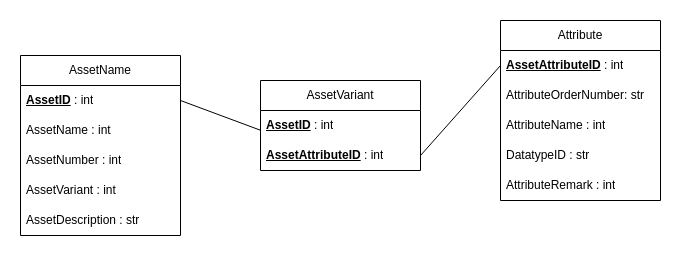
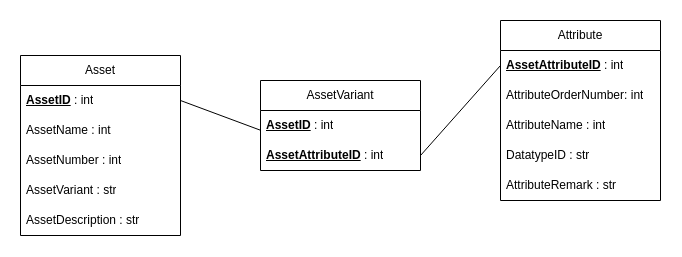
- <mxCell id="2" value="AssetName" style="swimlane;fontStyle=0;childLayout=stackLayout;horizontal=1;startSize=30;horizontalStack=0;resizeParent=1;resizeParentMax=0;resizeLast=0;collapsible=1;marginBottom=0;whiteSpace=wrap;html=1;" parent="1" vertex="1"><mxGeometry x="20" y="55" width="160" height="180" as="geometry"><mxRectangle x="270" y="305" width="70" height="30" as="alternateBounds" /></mxGeometry></mxCell>
+ <mxCell id="2" value="Asset" style="swimlane;fontStyle=0;childLayout=stackLayout;horizontal=1;startSize=30;horizontalStack=0;resizeParent=1;resizeParentMax=0;resizeLast=0;collapsible=1;marginBottom=0;whiteSpace=wrap;html=1;" parent="1" vertex="1"><mxGeometry x="20" y="55" width="160" height="180" as="geometry"><mxRectangle x="270" y="305" width="70" height="30" as="alternateBounds" /></mxGeometry></mxCell>
- <mxCell id="10" value="AttributeOrderNumber: str" style="text;strokeColor=none;fillColor=none;align=left;verticalAlign=middle;spacingLeft=4;spacingRight=4;overflow=hidden;points=[[0,0.5],[1,0.5]];portConstraint=eastwest;rotatable=0;whiteSpace=wrap;html=1;" vertex="1" parent="8"><mxGeometry y="60" width="160" height="30" as="geometry" /></mxCell>
+ <mxCell id="10" value="AttributeOrderNumber: int" style="text;strokeColor=none;fillColor=none;align=left;verticalAlign=middle;spacingLeft=4;spacingRight=4;overflow=hidden;points=[[0,0.5],[1,0.5]];portConstraint=eastwest;rotatable=0;whiteSpace=wrap;html=1;" vertex="1" parent="8"><mxGeometry y="60" width="160" height="30" as="geometry" /></mxCell>
- <mxCell id="13" value="AttributeRemark : int" style="text;strokeColor=none;fillColor=none;align=left;verticalAlign=middle;spacingLeft=4;spacingRight=4;overflow=hidden;points=[[0,0.5],[1,0.5]];portConstraint=eastwest;rotatable=0;whiteSpace=wrap;html=1;" vertex="1" parent="8"><mxGeometry y="150" width="160" height="30" as="geometry" /></mxCell>
+ <mxCell id="13" value="AttributeRemark : str" style="text;strokeColor=none;fillColor=none;align=left;verticalAlign=middle;spacingLeft=4;spacingRight=4;overflow=hidden;points=[[0,0.5],[1,0.5]];portConstraint=eastwest;rotatable=0;whiteSpace=wrap;html=1;" vertex="1" parent="8"><mxGeometry y="150" width="160" height="30" as="geometry" /></mxCell>
- <mxCell id="6" value="AssetVariant : int" style="text;strokeColor=none;fillColor=none;align=left;verticalAlign=middle;spacingLeft=4;spacingRight=4;overflow=hidden;points=[[0,0.5],[1,0.5]];portConstraint=eastwest;rotatable=0;whiteSpace=wrap;html=1;" vertex="1" parent="2"><mxGeometry y="120" width="160" height="30" as="geometry" /></mxCell>
+ <mxCell id="6" value="AssetVariant : str" style="text;strokeColor=none;fillColor=none;align=left;verticalAlign=middle;spacingLeft=4;spacingRight=4;overflow=hidden;points=[[0,0.5],[1,0.5]];portConstraint=eastwest;rotatable=0;whiteSpace=wrap;html=1;" vertex="1" parent="2"><mxGeometry y="120" width="160" height="30" as="geometry" /></mxCell>
